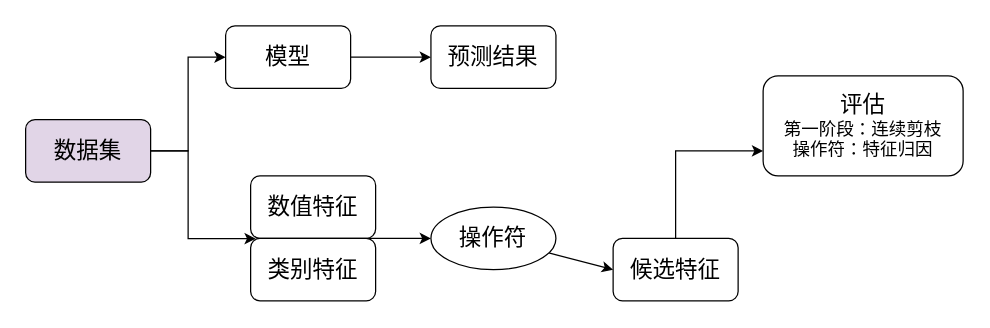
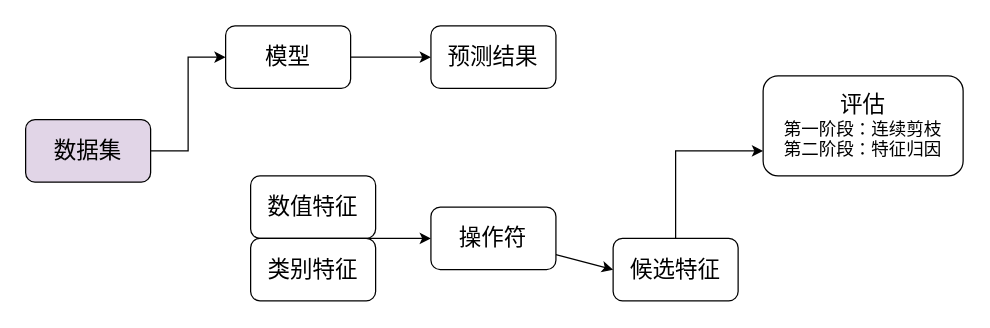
- <mxCell id="12" value="&lt;font style=&quot;font-size: 18px;&quot;&gt;评估&lt;/font&gt;&lt;div&gt;&lt;font style=&quot;font-size: 14px;&quot;&gt;第一阶段：连续剪枝&lt;/font&gt;&lt;/div&gt;&lt;div&gt;&lt;font style=&quot;font-size: 14px;&quot;&gt;操作符：特征归因&lt;/font&gt;&lt;/div&gt;" style="rounded=1;whiteSpace=wrap;html=1;" parent="1" vertex="1"><mxGeometry x="610" y="60" width="160" height="80" as="geometry" /></mxCell>
+ <mxCell id="12" value="&lt;font style=&quot;font-size: 18px;&quot;&gt;评估&lt;/font&gt;&lt;div&gt;&lt;font style=&quot;font-size: 14px;&quot;&gt;第一阶段：连续剪枝&lt;/font&gt;&lt;/div&gt;&lt;div&gt;&lt;font style=&quot;font-size: 14px;&quot;&gt;第二阶段：特征归因&lt;/font&gt;&lt;/div&gt;" style="rounded=1;whiteSpace=wrap;html=1;" parent="1" vertex="1"><mxGeometry x="610" y="60" width="160" height="80" as="geometry" /></mxCell>
- <mxCell id="3" style="edgeStyle=orthogonalEdgeStyle;rounded=0;orthogonalLoop=1;jettySize=auto;html=1;entryX=0.041;entryY=0.004;entryDx=0;entryDy=0;entryPerimeter=0;" parent="1" source="4" target="7" edge="1"><mxGeometry relative="1" as="geometry"><Array as="points"><mxPoint x="150" y="120" /><mxPoint x="150" y="190" /></Array></mxGeometry></mxCell>
- <mxCell id="9" value="&lt;font style=&quot;font-size: 18px;&quot;&gt;操作符&lt;/font&gt;" style="ellipse;whiteSpace=wrap;html=1;" parent="1" vertex="1"><mxGeometry x="344.24" y="165" width="100" height="50" as="geometry" /></mxCell>
+ <mxCell id="9" value="&lt;font style=&quot;font-size: 18px;&quot;&gt;操作符&lt;/font&gt;" style="rounded=1;whiteSpace=wrap;html=1;" parent="1" vertex="1"><mxGeometry x="344.24" y="165" width="100" height="50" as="geometry" /></mxCell>
